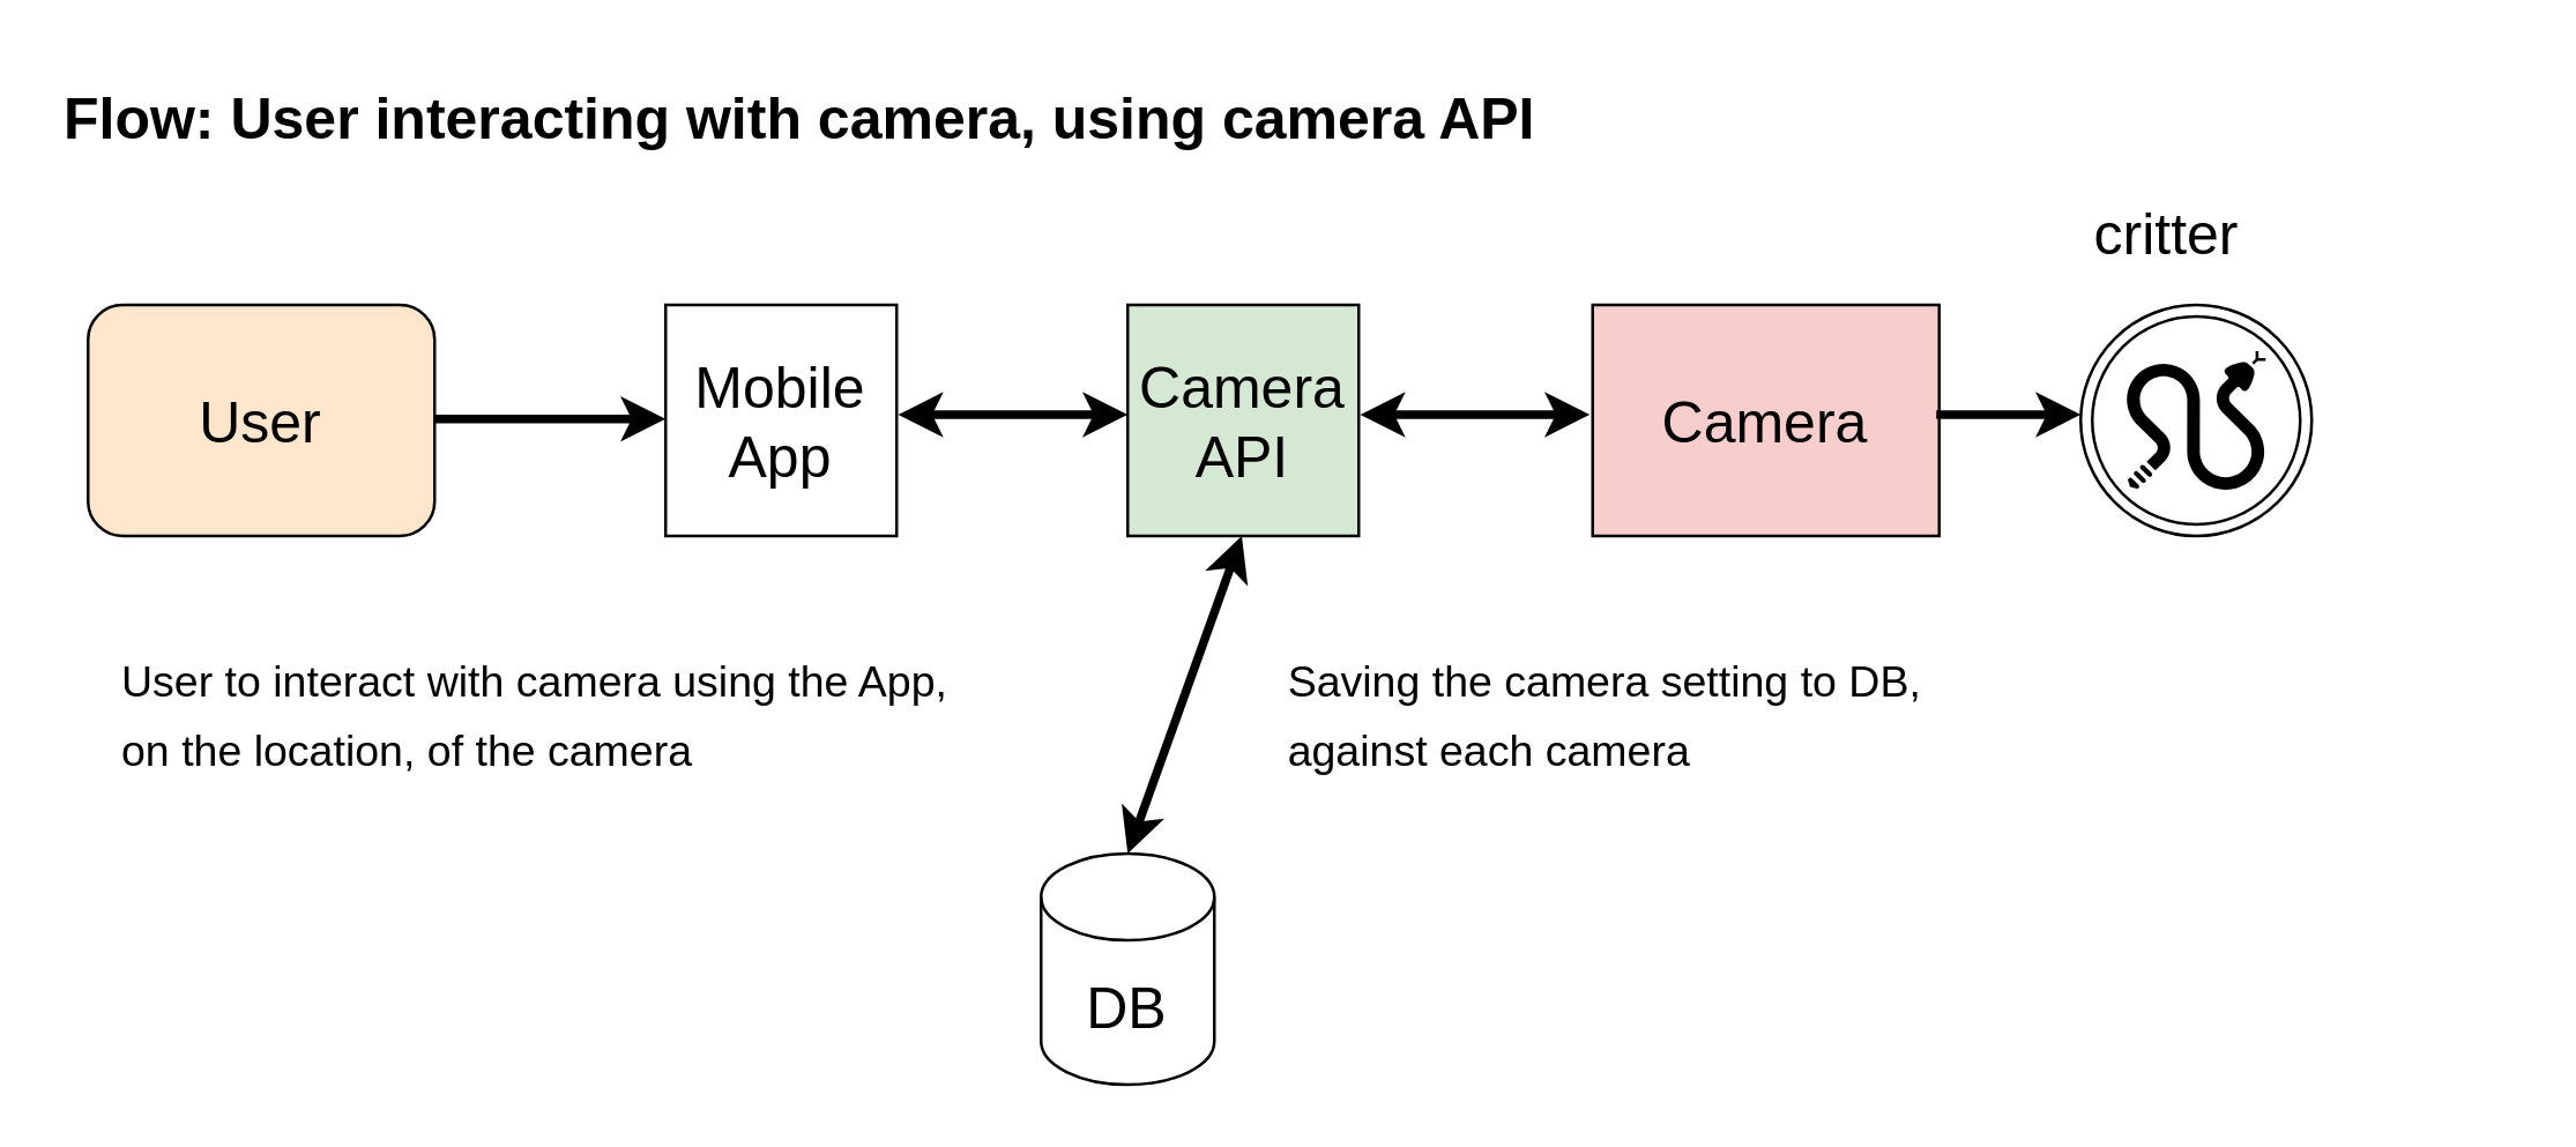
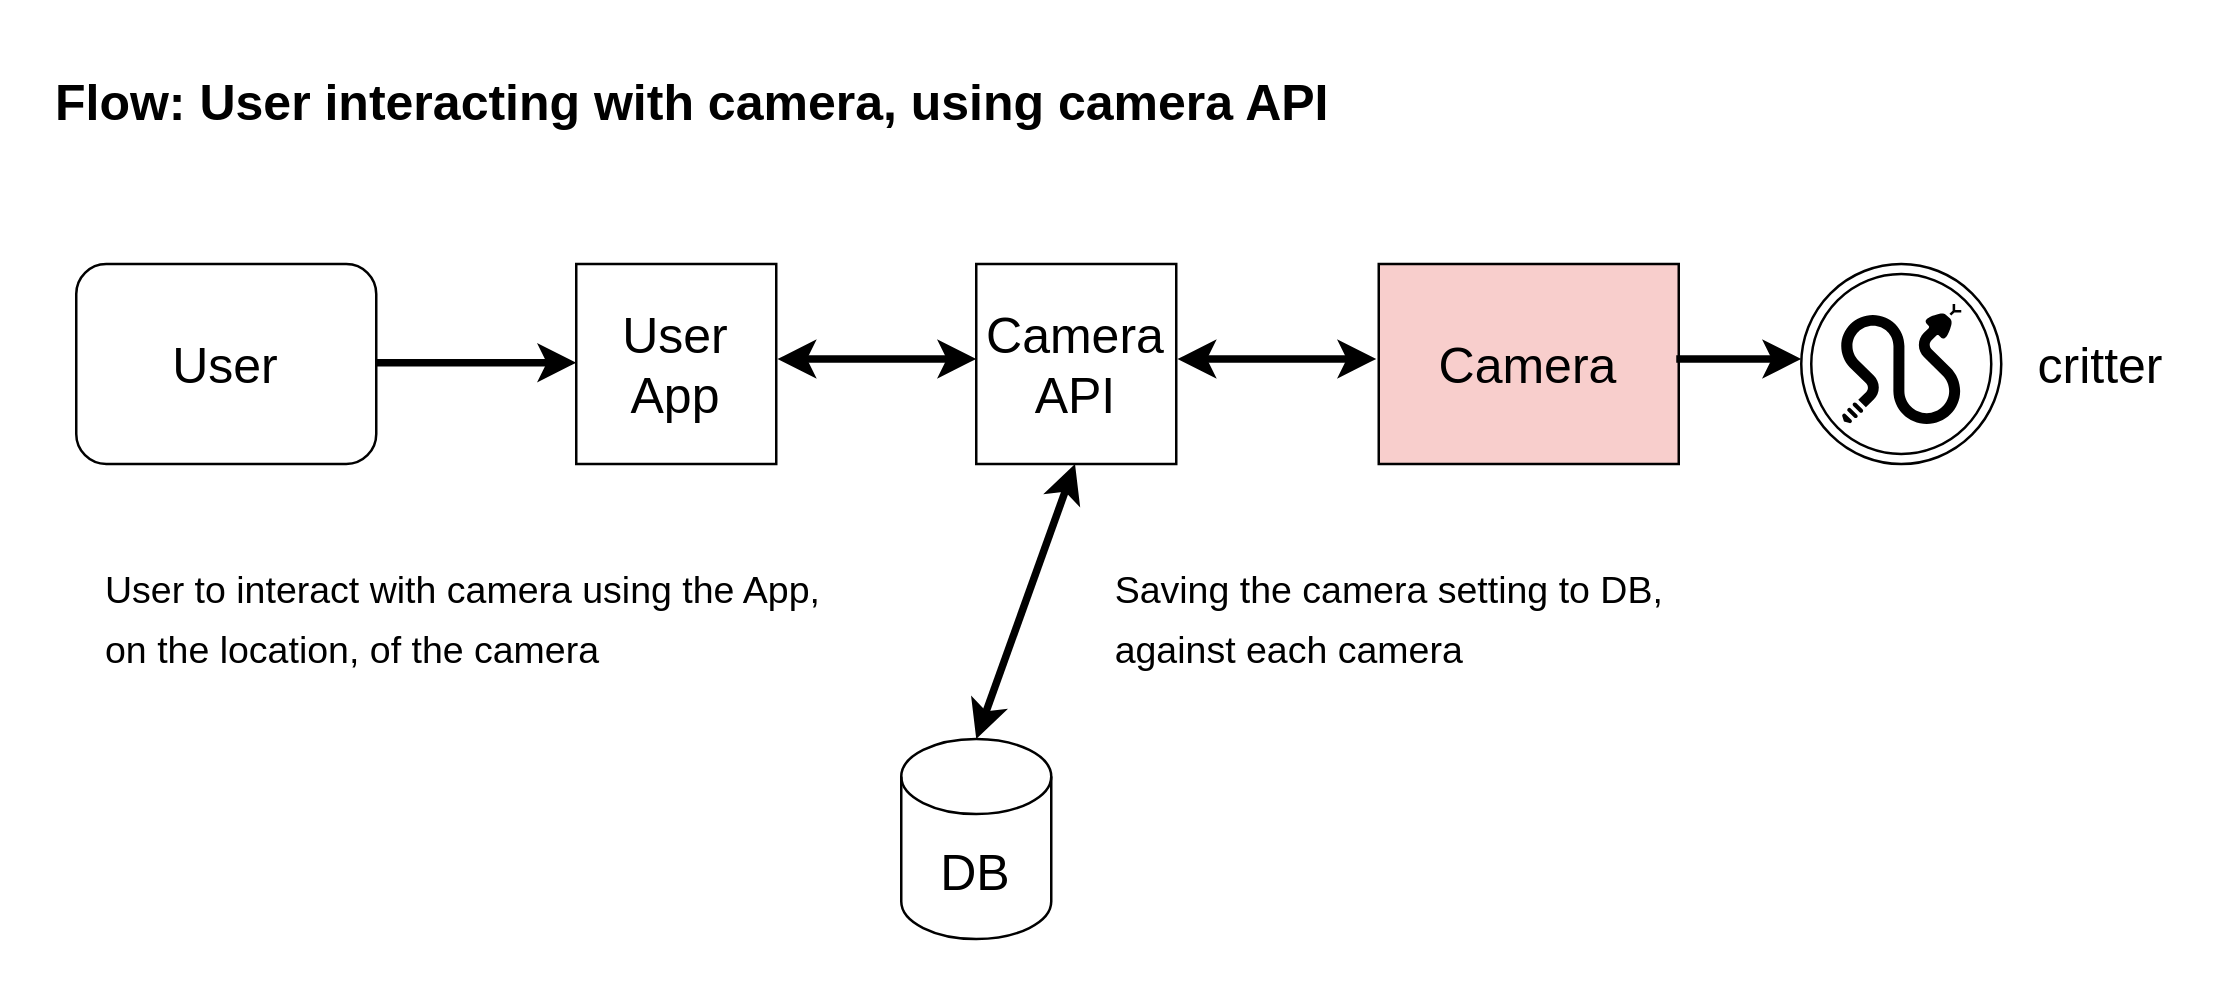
- <mxCell id="9" value="critter" style="text;html=1;strokeColor=none;fillColor=none;align=center;verticalAlign=middle;whiteSpace=wrap;rounded=0;fontSize=20;fontFamily=Helvetica;" vertex="1" parent="1"><mxGeometry x="720" y="65" width="60" height="30" as="geometry" /></mxCell>
+ <mxCell id="9" value="critter" style="text;html=1;strokeColor=none;fillColor=none;align=center;verticalAlign=middle;whiteSpace=wrap;rounded=0;fontSize=20;fontFamily=Helvetica;" vertex="1" parent="1"><mxGeometry x="810" y="130" width="60" height="30" as="geometry" /></mxCell>
- <mxCell id="2" value="User" style="rounded=1;whiteSpace=wrap;html=1;hachureGap=4;fontFamily=Helvetica;fontSize=20;fillColor=#ffe6cc;" vertex="1" parent="1"><mxGeometry x="30" y="105" width="120" height="80" as="geometry" /></mxCell>
+ <mxCell id="2" value="User" style="rounded=1;whiteSpace=wrap;html=1;hachureGap=4;fontFamily=Helvetica;fontSize=20;" vertex="1" parent="1"><mxGeometry x="30" y="105" width="120" height="80" as="geometry" /></mxCell>
- <mxCell id="3" value="Mobile App" style="whiteSpace=wrap;html=1;aspect=fixed;hachureGap=4;fontFamily=Helvetica;fontSize=20;" vertex="1" parent="1"><mxGeometry x="230" y="105" width="80" height="80" as="geometry" /></mxCell>
+ <mxCell id="3" value="User App" style="whiteSpace=wrap;html=1;aspect=fixed;hachureGap=4;fontFamily=Helvetica;fontSize=20;" vertex="1" parent="1"><mxGeometry x="230" y="105" width="80" height="80" as="geometry" /></mxCell>
- <mxCell id="4" value="Camera&lt;br&gt;API" style="whiteSpace=wrap;html=1;aspect=fixed;hachureGap=4;fontFamily=Helvetica;fontSize=20;fillColor=#d5e8d4;" vertex="1" parent="1"><mxGeometry x="390" y="105" width="80" height="80" as="geometry" /></mxCell>
+ <mxCell id="4" value="Camera&lt;br&gt;API" style="whiteSpace=wrap;html=1;aspect=fixed;hachureGap=4;fontFamily=Helvetica;fontSize=20;" vertex="1" parent="1"><mxGeometry x="390" y="105" width="80" height="80" as="geometry" /></mxCell>
